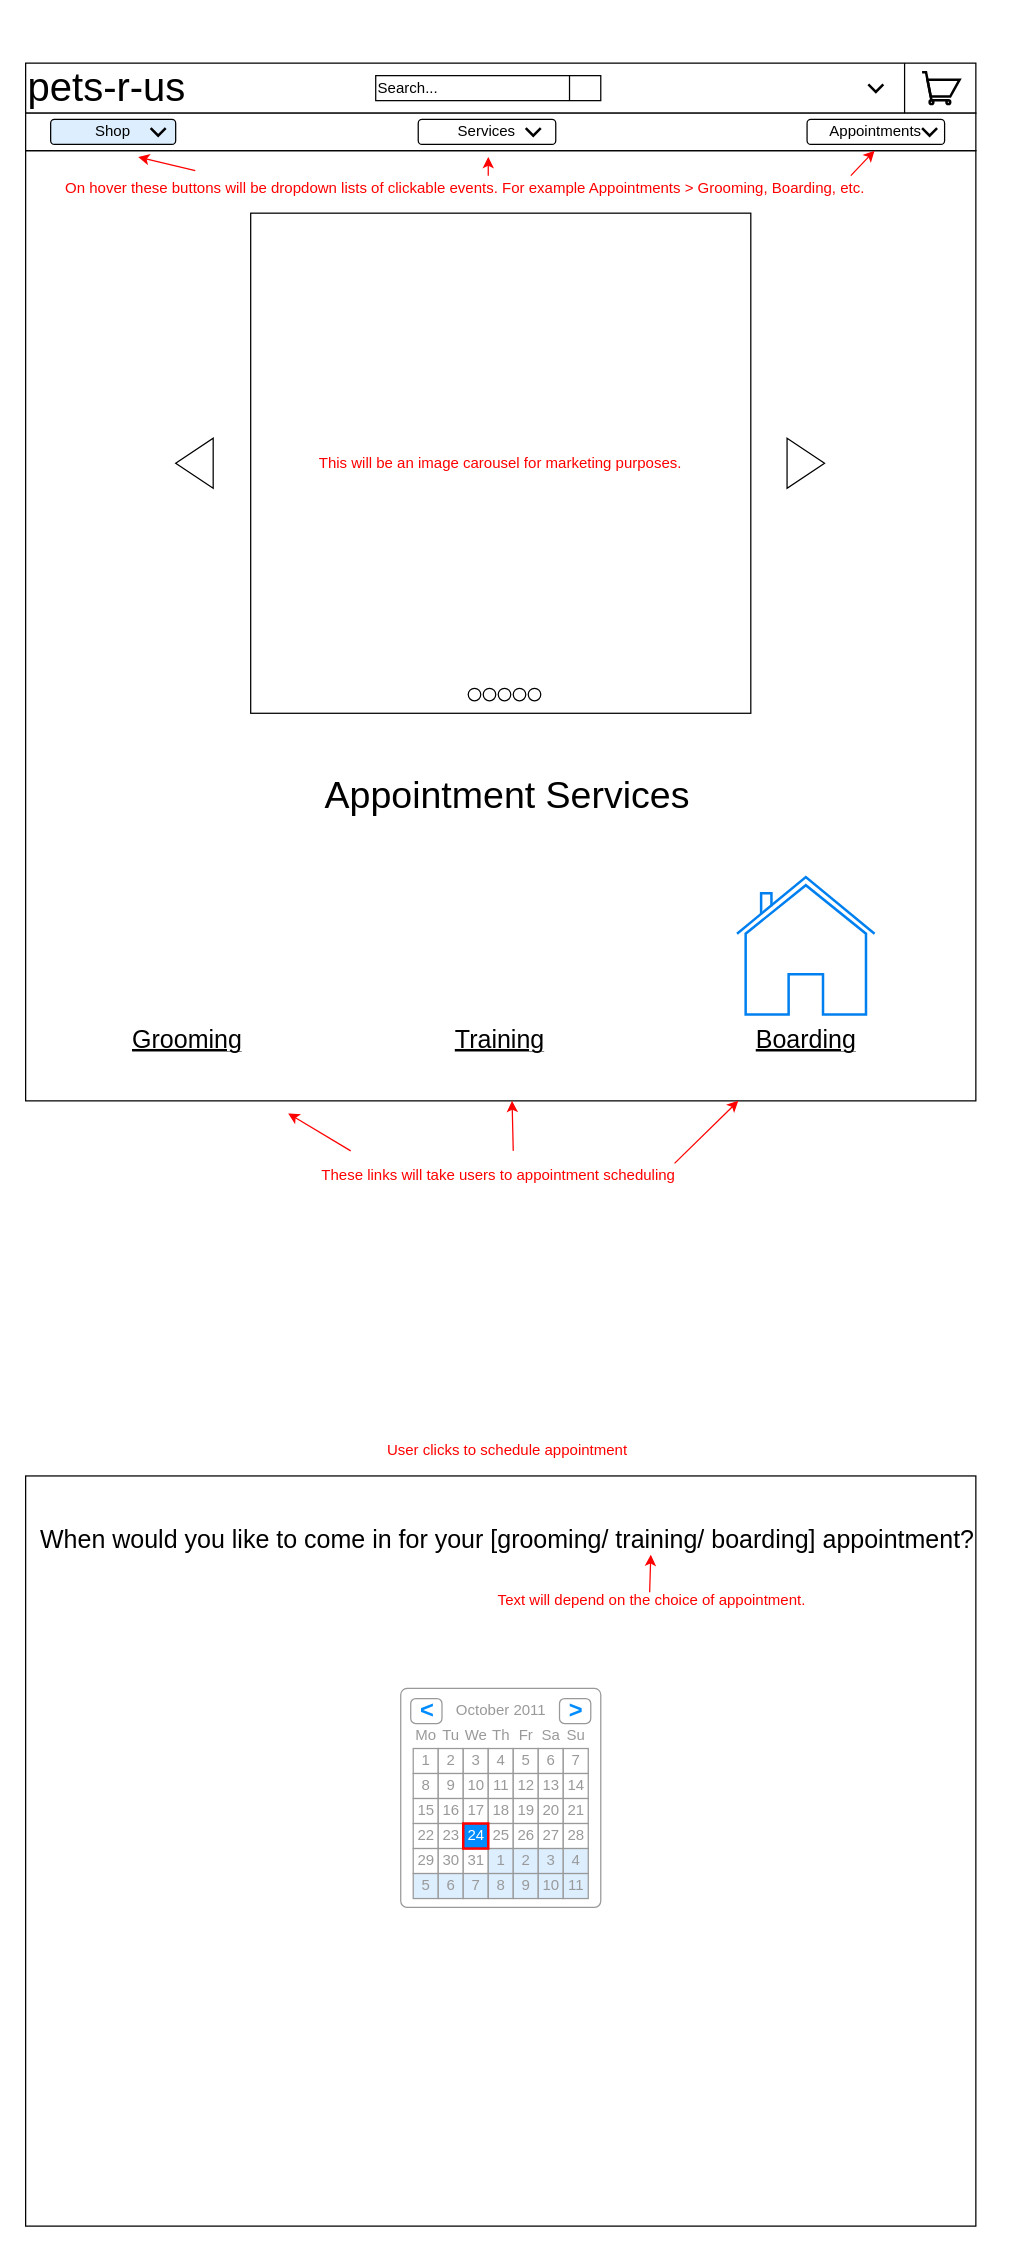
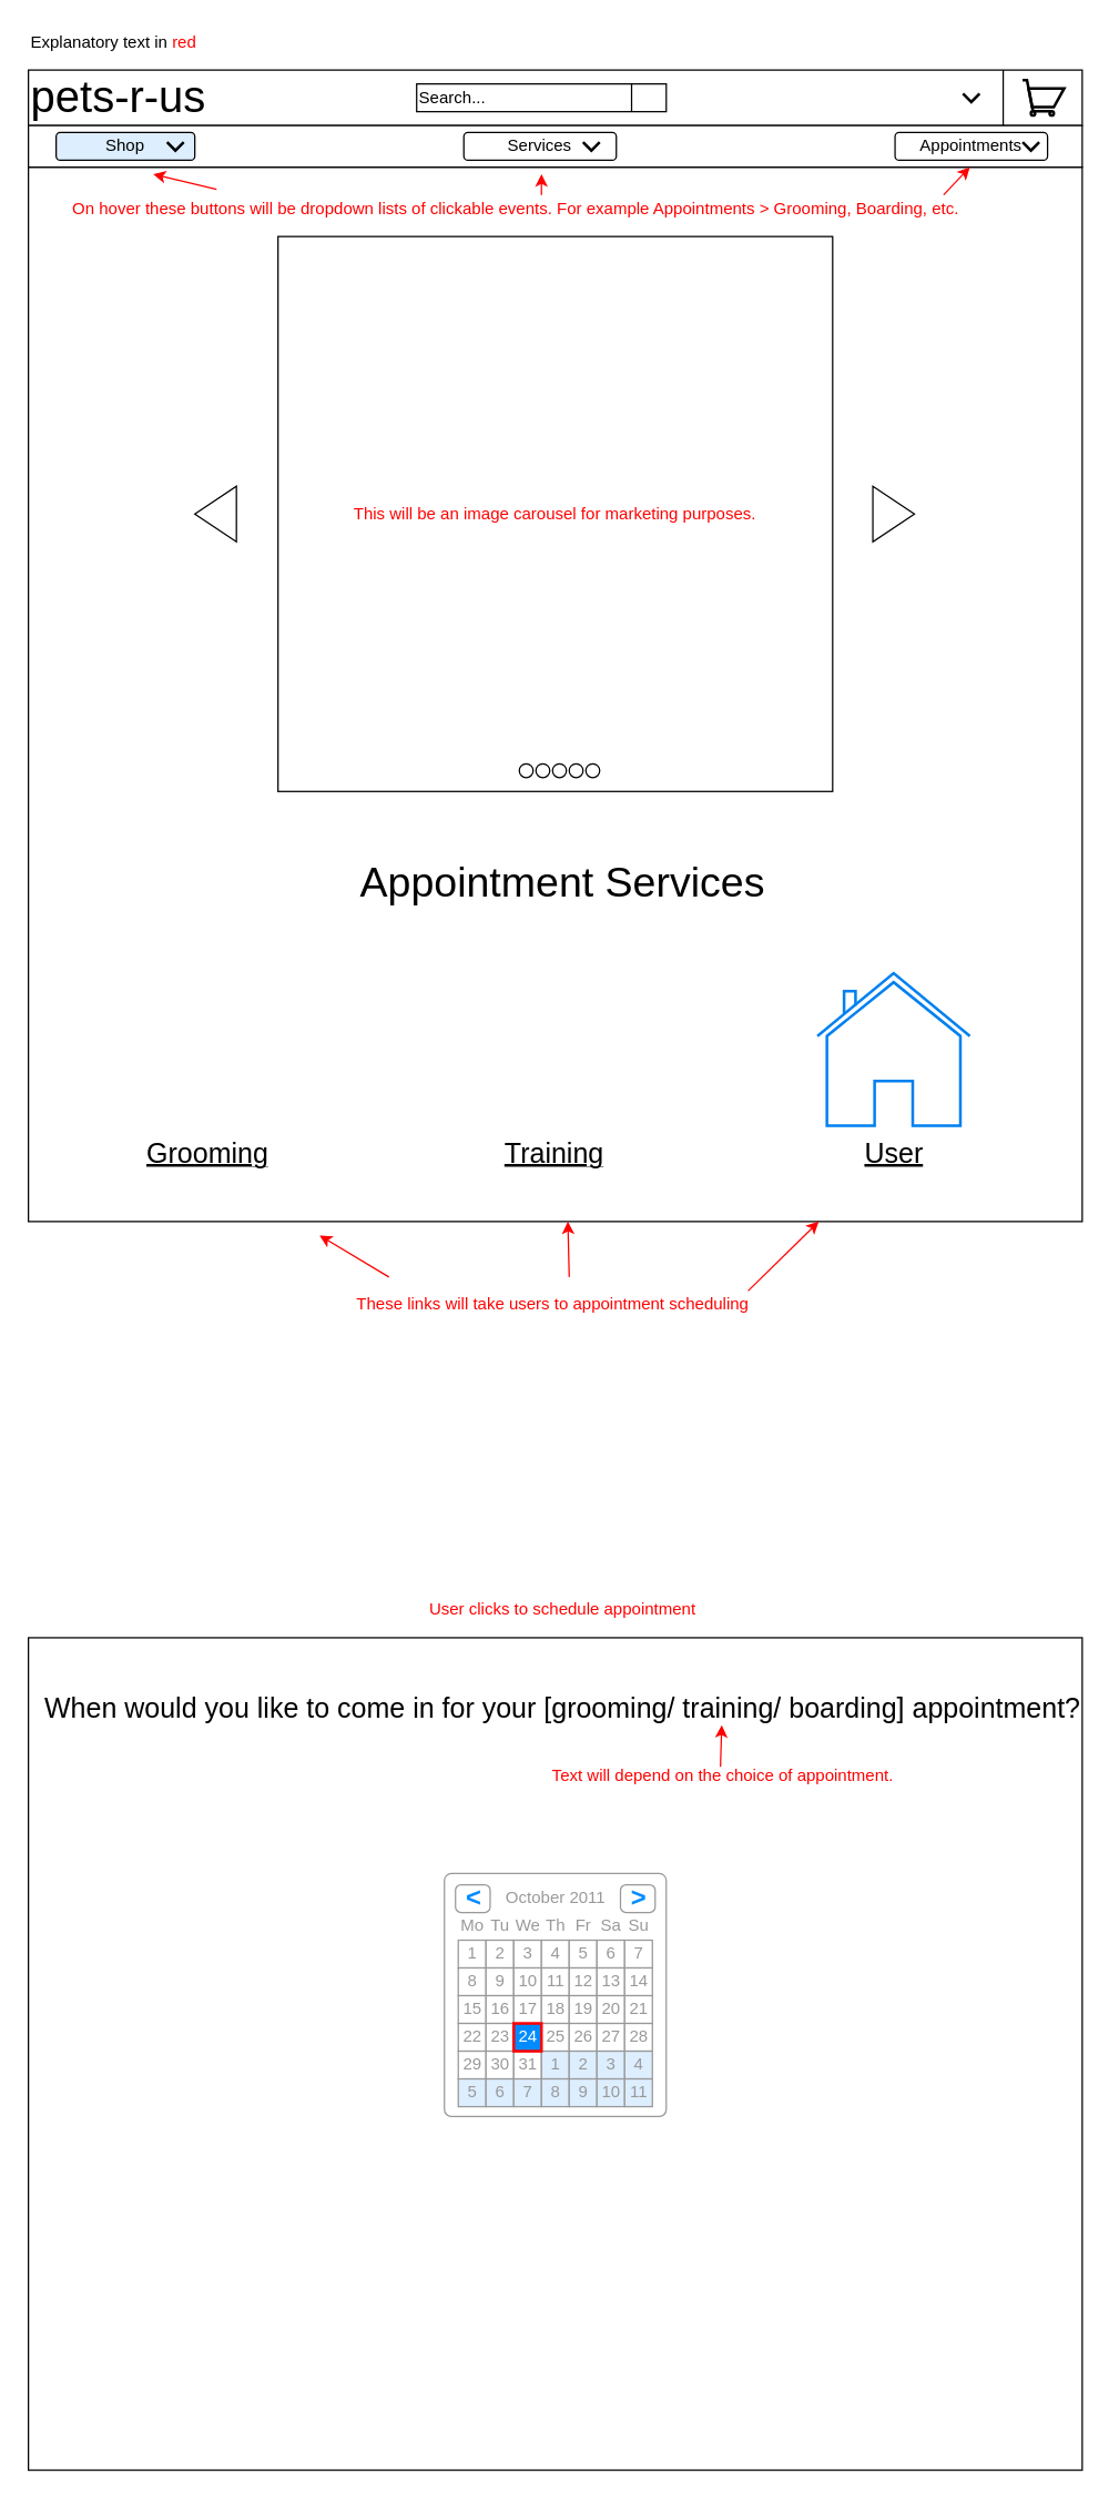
+ <mxCell id="36" value="Explanatory text in &lt;font color=&quot;#ff0000&quot;&gt;red&lt;/font&gt;" style="text;html=1;align=left;verticalAlign=middle;resizable=0;points=[];autosize=1;" parent="1" vertex="1"><mxGeometry x="20" y="20" width="130" height="20" as="geometry" /></mxCell>
- <mxCell id="12" value="&lt;font style=&quot;font-size: 20px&quot;&gt;&lt;u&gt;Boarding&lt;/u&gt;&lt;/font&gt;" style="text;html=1;align=center;verticalAlign=middle;resizable=0;points=[];autosize=1;" parent="1" vertex="1"><mxGeometry x="594" y="820" width="100" height="20" as="geometry" /></mxCell>
+ <mxCell id="12" value="&lt;font style=&quot;font-size: 20px&quot;&gt;&lt;u&gt;User&lt;/u&gt;&lt;/font&gt;" style="text;html=1;align=center;verticalAlign=middle;resizable=0;points=[];autosize=1;" parent="1" vertex="1"><mxGeometry x="594" y="820" width="100" height="20" as="geometry" /></mxCell>
